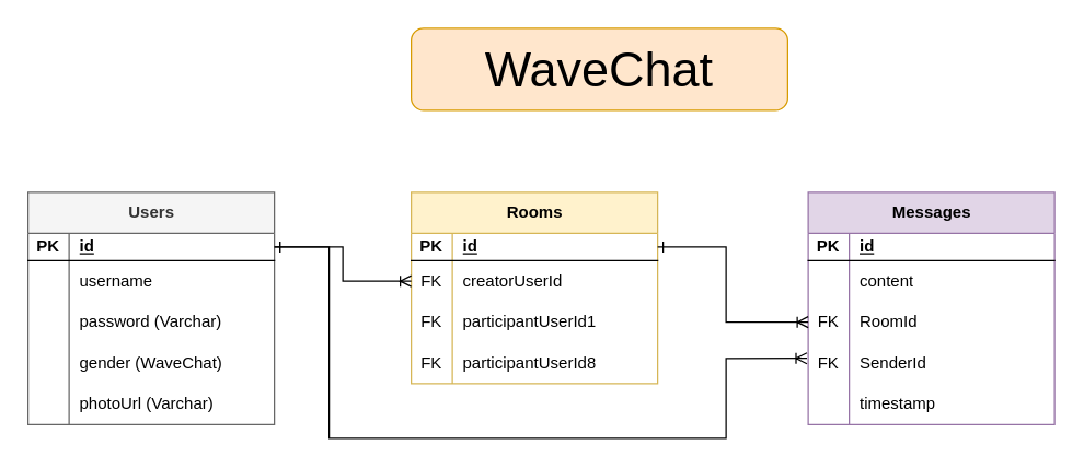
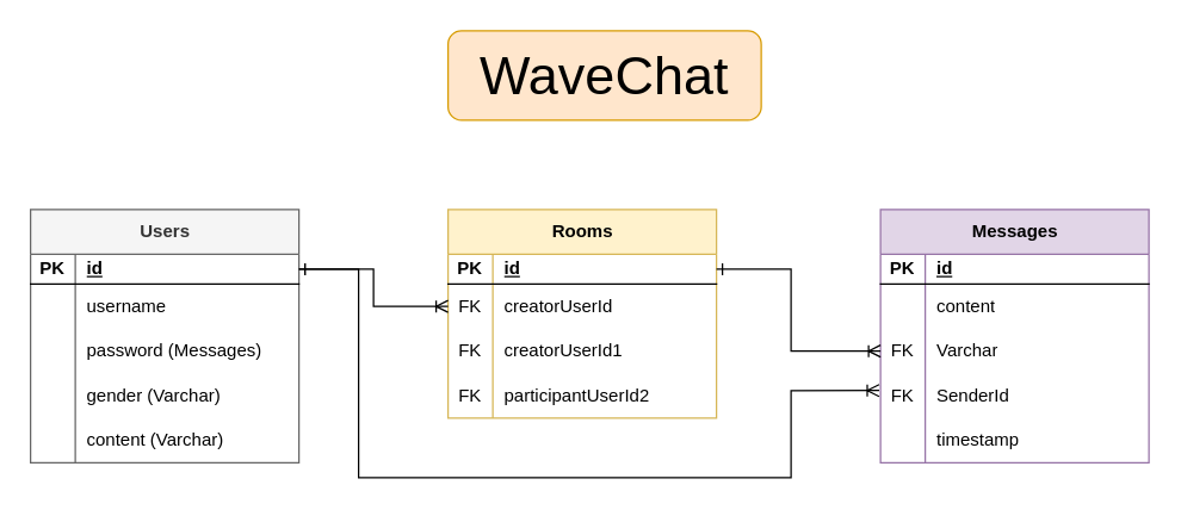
- <mxCell id="31" value="&lt;span style=&quot;font-size: 36px;&quot;&gt;WaveChat&lt;/span&gt;" style="rounded=1;whiteSpace=wrap;html=1;fillColor=#ffe6cc;strokeColor=#d79b00;" vertex="1" parent="1"><mxGeometry x="300" y="20" width="275" height="60" as="geometry" /></mxCell>
+ <mxCell id="31" value="&lt;span style=&quot;font-size: 36px;&quot;&gt;WaveChat&lt;/span&gt;" style="rounded=1;whiteSpace=wrap;html=1;fillColor=#ffe6cc;strokeColor=#d79b00;" vertex="1" parent="1"><mxGeometry x="300" y="20" width="210" height="60" as="geometry" /></mxCell>
- <mxCell id="11" value="password (Varchar)" style="shape=partialRectangle;connectable=0;fillColor=none;top=0;left=0;bottom=0;right=0;align=left;spacingLeft=6;overflow=hidden;whiteSpace=wrap;html=1;" parent="9" vertex="1"><mxGeometry x="30" width="150" height="30" as="geometry"><mxRectangle width="150" height="30" as="alternateBounds" /></mxGeometry></mxCell>
+ <mxCell id="11" value="password (Messages)" style="shape=partialRectangle;connectable=0;fillColor=none;top=0;left=0;bottom=0;right=0;align=left;spacingLeft=6;overflow=hidden;whiteSpace=wrap;html=1;" parent="9" vertex="1"><mxGeometry x="30" width="150" height="30" as="geometry"><mxRectangle width="150" height="30" as="alternateBounds" /></mxGeometry></mxCell>
- <mxCell id="27" value="participantUserId1" style="shape=partialRectangle;connectable=0;fillColor=none;top=0;left=0;bottom=0;right=0;align=left;spacingLeft=6;overflow=hidden;whiteSpace=wrap;html=1;" vertex="1" parent="25"><mxGeometry x="30" width="150" height="30" as="geometry"><mxRectangle width="150" height="30" as="alternateBounds" /></mxGeometry></mxCell>
+ <mxCell id="27" value="creatorUserId1" style="shape=partialRectangle;connectable=0;fillColor=none;top=0;left=0;bottom=0;right=0;align=left;spacingLeft=6;overflow=hidden;whiteSpace=wrap;html=1;" vertex="1" parent="25"><mxGeometry x="30" width="150" height="30" as="geometry"><mxRectangle width="150" height="30" as="alternateBounds" /></mxGeometry></mxCell>
- <mxCell id="41" value="RoomId" style="shape=partialRectangle;connectable=0;fillColor=none;top=0;left=0;bottom=0;right=0;align=left;spacingLeft=6;overflow=hidden;whiteSpace=wrap;html=1;" parent="39" vertex="1"><mxGeometry x="30" width="150" height="30" as="geometry"><mxRectangle width="150" height="30" as="alternateBounds" /></mxGeometry></mxCell>
+ <mxCell id="41" value="Varchar" style="shape=partialRectangle;connectable=0;fillColor=none;top=0;left=0;bottom=0;right=0;align=left;spacingLeft=6;overflow=hidden;whiteSpace=wrap;html=1;" parent="39" vertex="1"><mxGeometry x="30" width="150" height="30" as="geometry"><mxRectangle width="150" height="30" as="alternateBounds" /></mxGeometry></mxCell>
- <mxCell id="14" value="gender (WaveChat)" style="shape=partialRectangle;connectable=0;fillColor=none;top=0;left=0;bottom=0;right=0;align=left;spacingLeft=6;overflow=hidden;whiteSpace=wrap;html=1;" vertex="1" parent="12"><mxGeometry x="30" width="150" height="30" as="geometry"><mxRectangle width="150" height="30" as="alternateBounds" /></mxGeometry></mxCell>
+ <mxCell id="14" value="gender (Varchar)" style="shape=partialRectangle;connectable=0;fillColor=none;top=0;left=0;bottom=0;right=0;align=left;spacingLeft=6;overflow=hidden;whiteSpace=wrap;html=1;" vertex="1" parent="12"><mxGeometry x="30" width="150" height="30" as="geometry"><mxRectangle width="150" height="30" as="alternateBounds" /></mxGeometry></mxCell>
- <mxCell id="30" value="participantUserId8" style="shape=partialRectangle;connectable=0;fillColor=none;top=0;left=0;bottom=0;right=0;align=left;spacingLeft=6;overflow=hidden;whiteSpace=wrap;html=1;" vertex="1" parent="28"><mxGeometry x="30" width="150" height="30" as="geometry"><mxRectangle width="150" height="30" as="alternateBounds" /></mxGeometry></mxCell>
+ <mxCell id="30" value="participantUserId2" style="shape=partialRectangle;connectable=0;fillColor=none;top=0;left=0;bottom=0;right=0;align=left;spacingLeft=6;overflow=hidden;whiteSpace=wrap;html=1;" vertex="1" parent="28"><mxGeometry x="30" width="150" height="30" as="geometry"><mxRectangle width="150" height="30" as="alternateBounds" /></mxGeometry></mxCell>
- <mxCell id="17" value="photoUrl (Varchar)" style="shape=partialRectangle;connectable=0;fillColor=none;top=0;left=0;bottom=0;right=0;align=left;spacingLeft=6;overflow=hidden;whiteSpace=wrap;html=1;" vertex="1" parent="15"><mxGeometry x="30" width="150" height="30" as="geometry"><mxRectangle width="150" height="30" as="alternateBounds" /></mxGeometry></mxCell>
+ <mxCell id="17" value="content (Varchar)" style="shape=partialRectangle;connectable=0;fillColor=none;top=0;left=0;bottom=0;right=0;align=left;spacingLeft=6;overflow=hidden;whiteSpace=wrap;html=1;" vertex="1" parent="15"><mxGeometry x="30" width="150" height="30" as="geometry"><mxRectangle width="150" height="30" as="alternateBounds" /></mxGeometry></mxCell>
